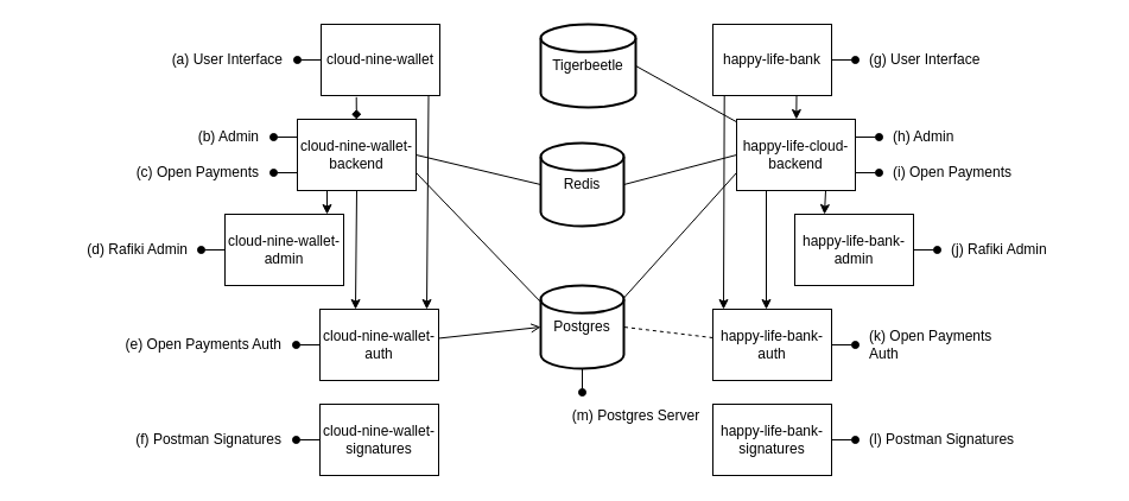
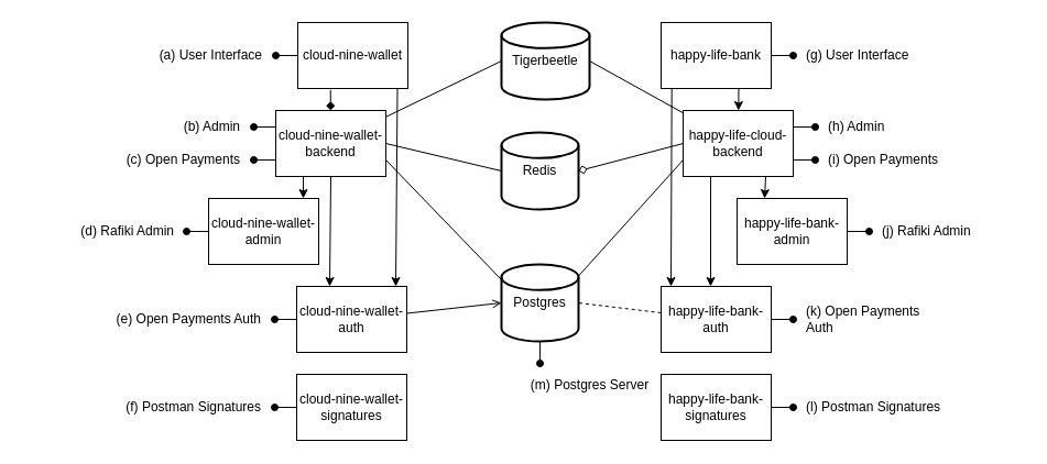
+ <mxCell id="10" style="edgeStyle=none;rounded=0;orthogonalLoop=1;jettySize=auto;html=1;entryX=0;entryY=0.5;entryDx=0;entryDy=0;entryPerimeter=0;endArrow=none;endFill=0;" parent="1" source="17" target="5" edge="1"><mxGeometry relative="1" as="geometry" /></mxCell>
- <mxCell id="26" style="edgeStyle=none;rounded=0;orthogonalLoop=1;jettySize=auto;html=1;entryX=1;entryY=0.5;entryDx=0;entryDy=0;entryPerimeter=0;endArrow=none;endFill=0;exitX=0;exitY=0.5;exitDx=0;exitDy=0;" parent="1" source="32" target="6" edge="1"><mxGeometry relative="1" as="geometry" /></mxCell>
+ <mxCell id="26" style="edgeStyle=none;rounded=0;orthogonalLoop=1;jettySize=auto;html=1;entryX=1;entryY=0.5;entryDx=0;entryDy=0;entryPerimeter=0;endArrow=diamond;endFill=0;exitX=0;exitY=0.5;exitDx=0;exitDy=0;" parent="1" source="32" target="6" edge="1"><mxGeometry relative="1" as="geometry" /></mxCell>
